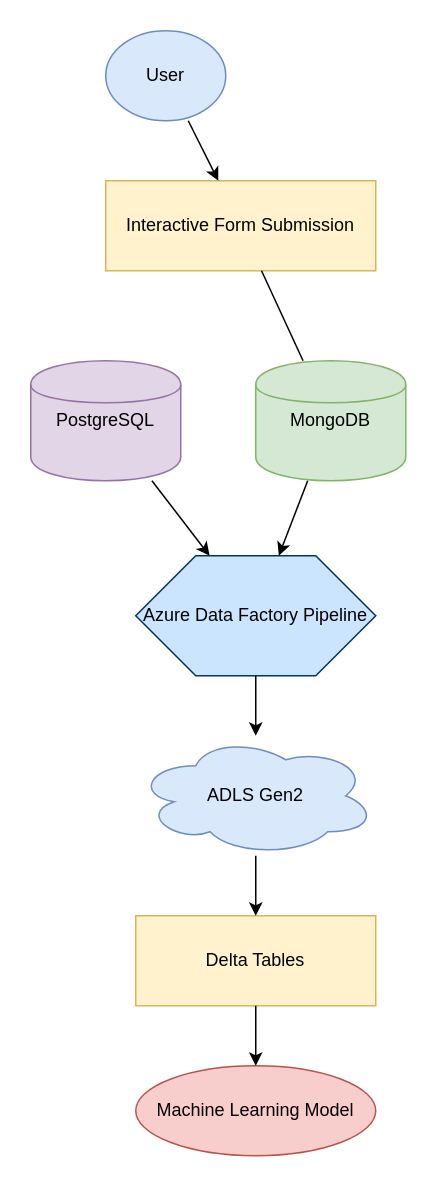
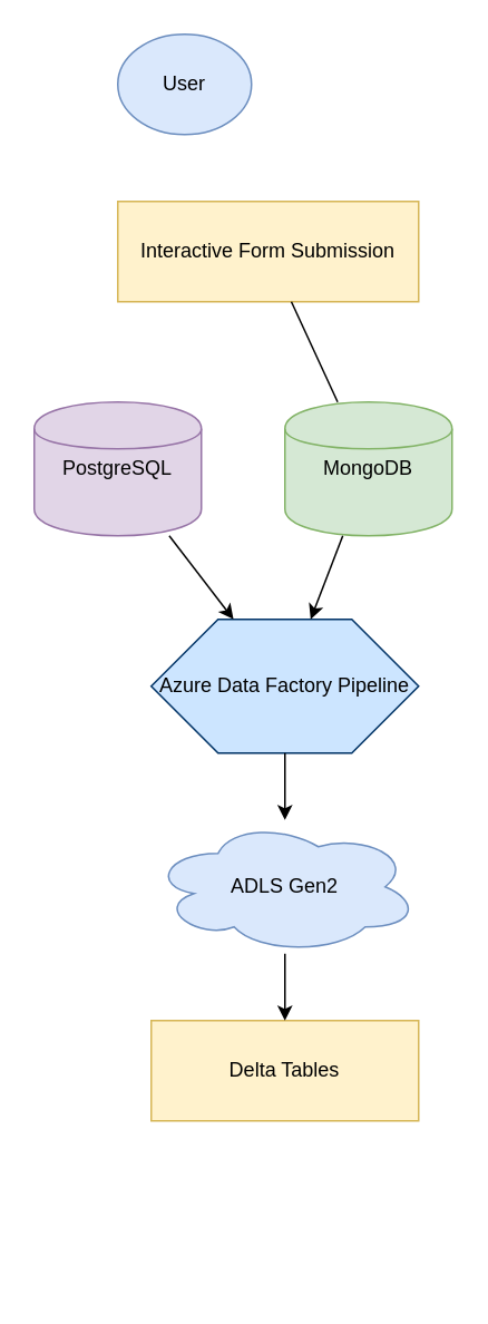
- <mxCell id="4" edge="1" source="2" target="3" style="endArrow=classic;" parent="1"><mxGeometry relative="1" as="geometry" /></mxCell>
- <mxCell id="16" edge="1" source="13" target="15" style="endArrow=classic;" parent="1"><mxGeometry relative="1" as="geometry" /></mxCell>
- <mxCell id="15" value="Machine Learning Model" style="shape=ellipse;whiteSpace=wrap;html=1;fillColor=#f8cecc;strokeColor=#b85450;" vertex="1" parent="1"><mxGeometry x="90" y="710" width="160" height="60" as="geometry" /></mxCell>
